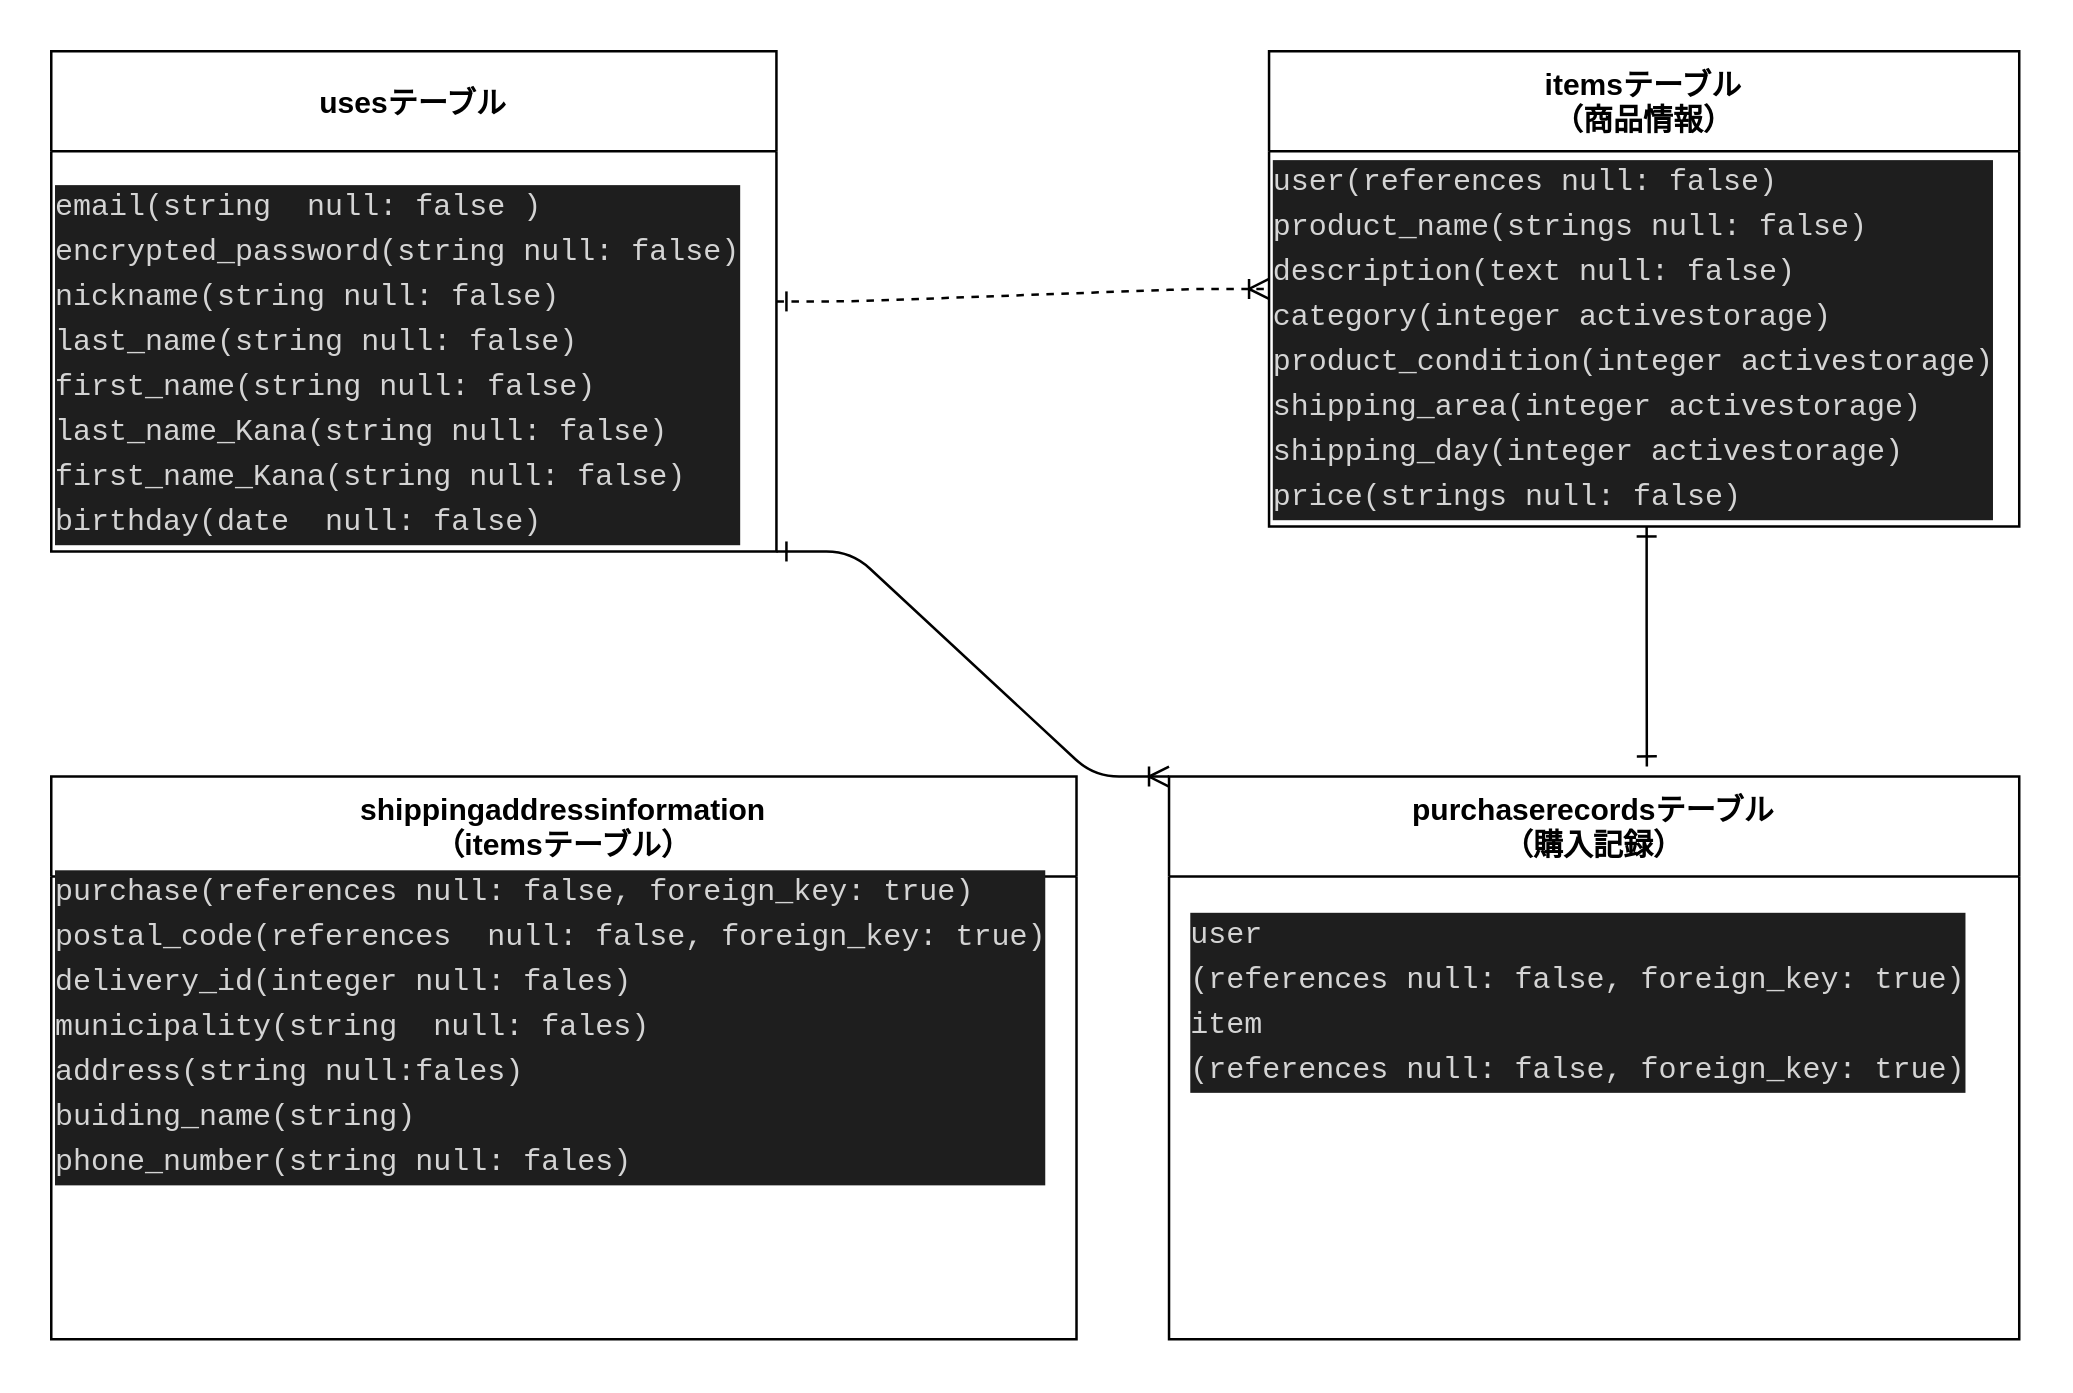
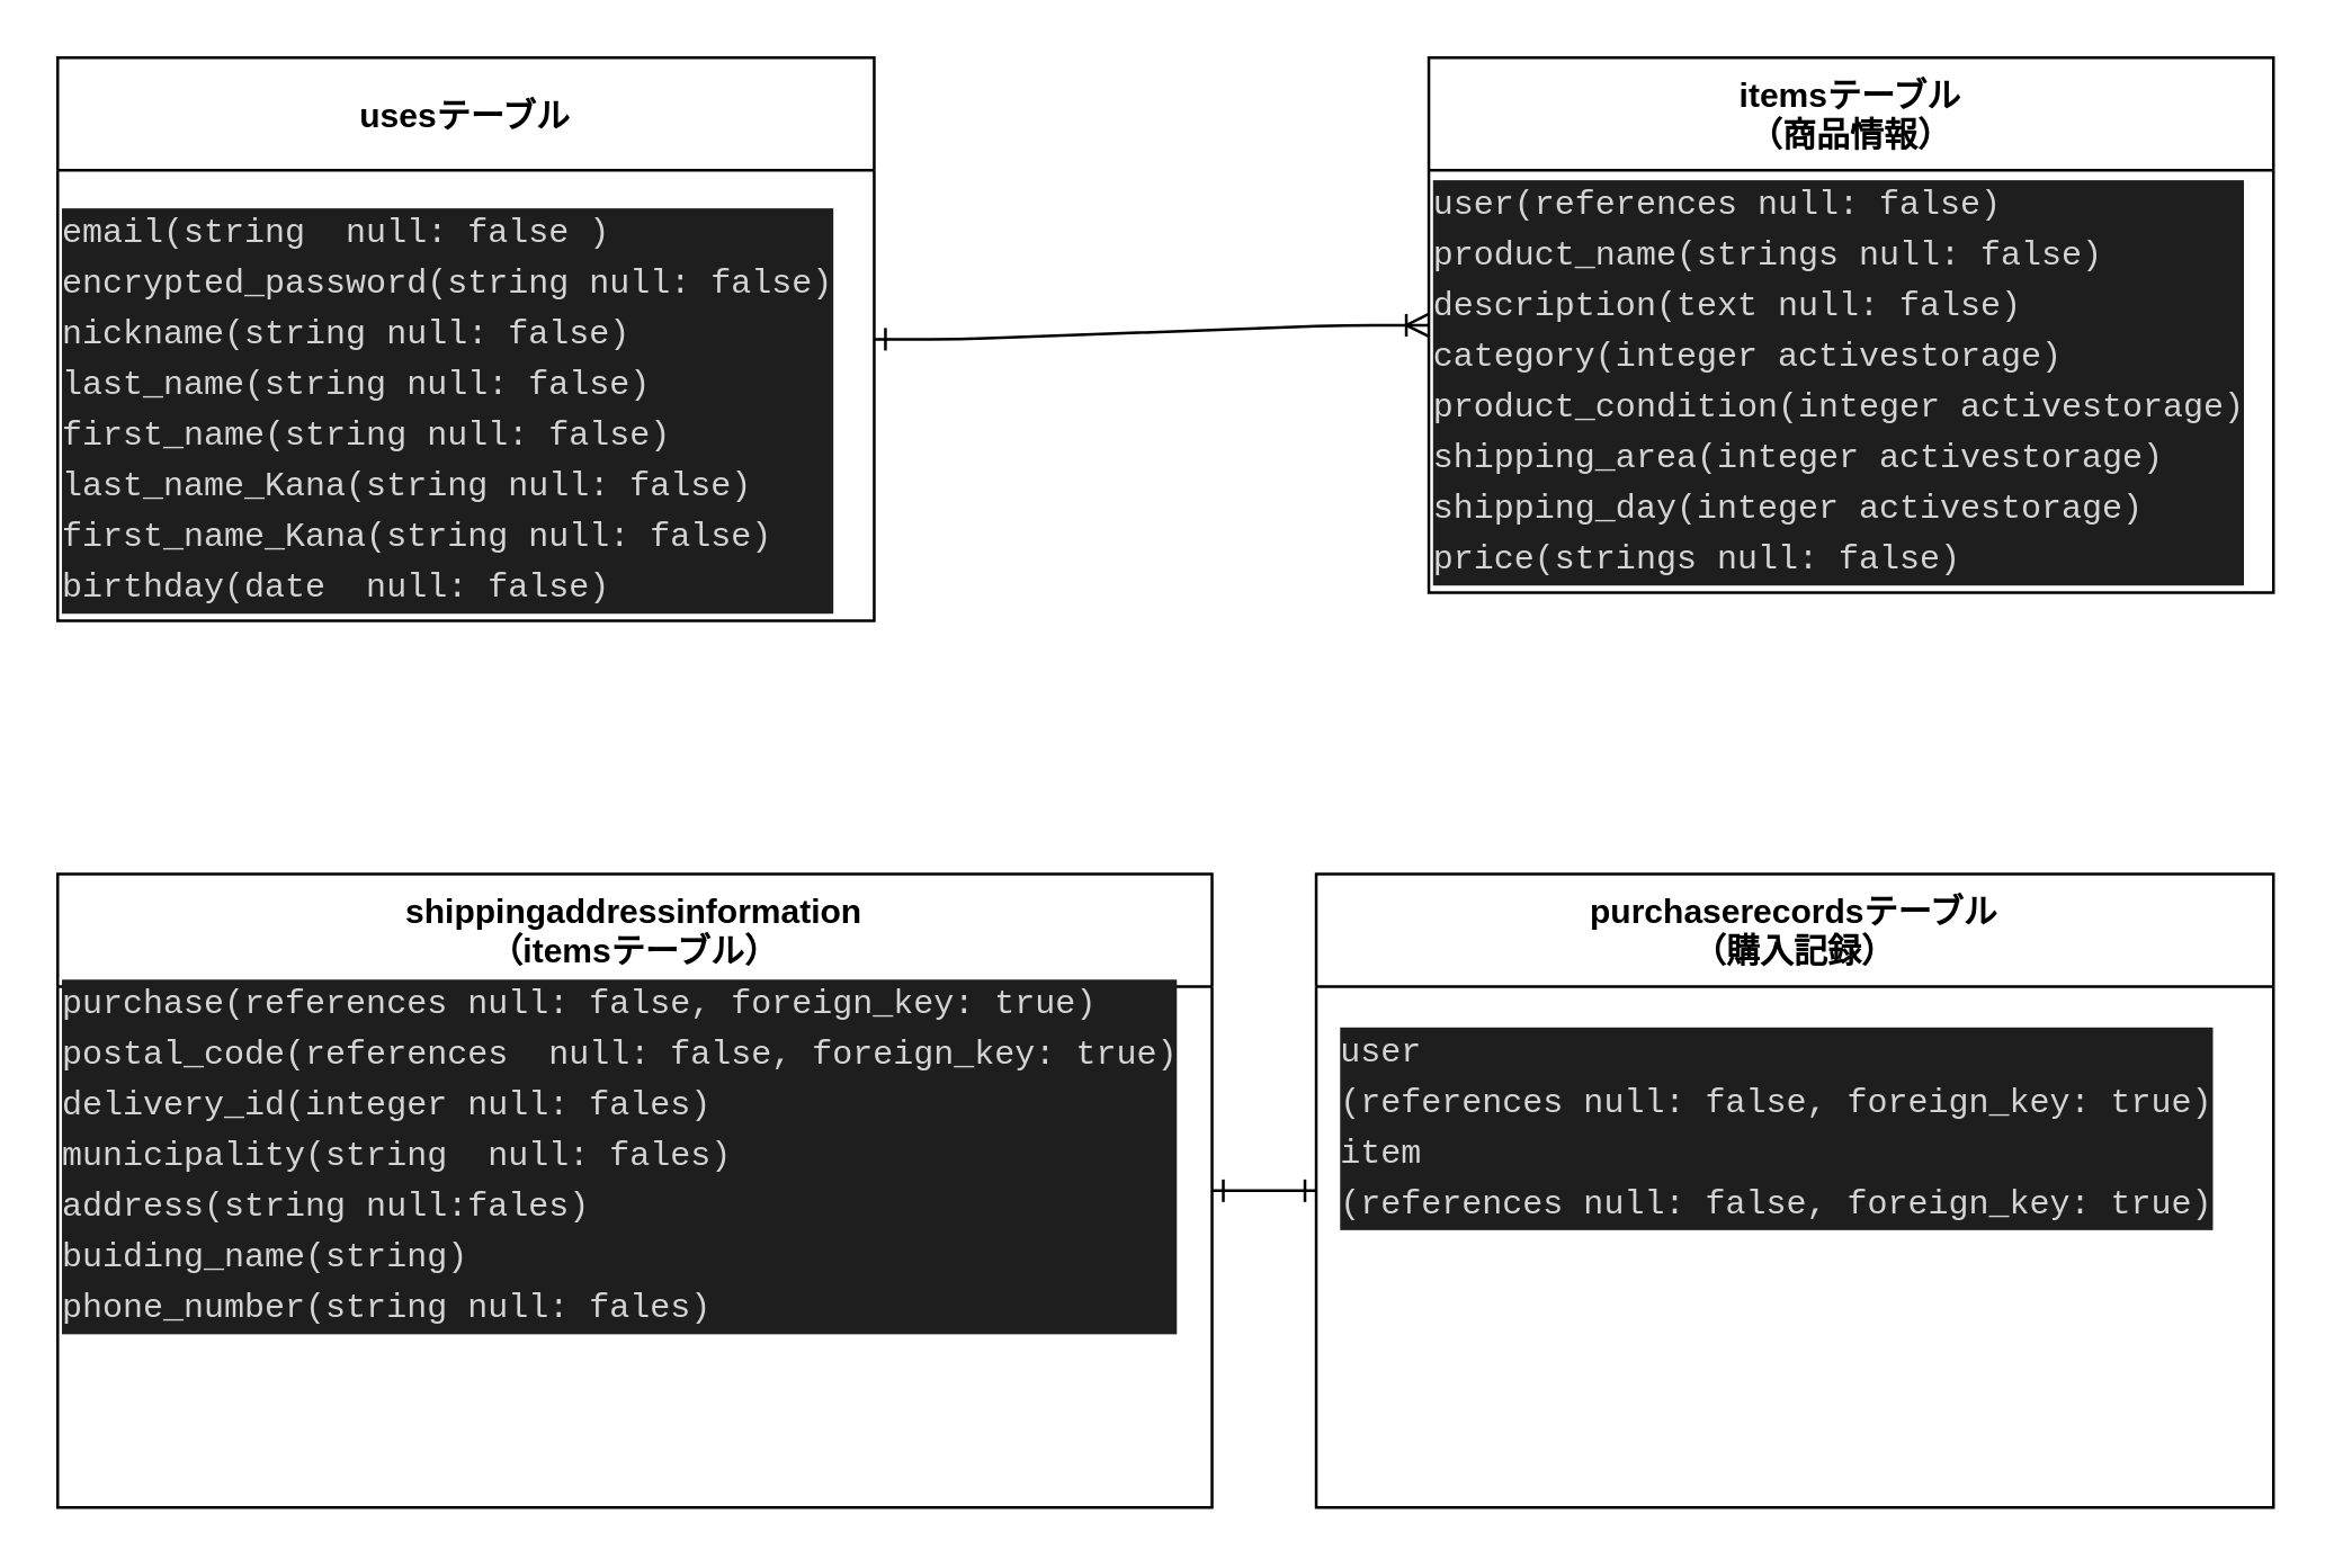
- <mxCell id="12" value="" style="edgeStyle=entityRelationEdgeStyle;fontSize=12;html=1;endArrow=ERoneToMany;exitX=1;exitY=0.5;exitDx=0;exitDy=0;startArrow=ERone;startFill=0;entryX=0;entryY=0.5;entryDx=0;entryDy=0;dashed=1;" edge="1" parent="1" source="2" target="5"><mxGeometry width="100" height="100" relative="1" as="geometry"><mxPoint x="280" y="240" as="sourcePoint" /><mxPoint x="416" y="120" as="targetPoint" /></mxGeometry></mxCell>
+ <mxCell id="12" value="" style="edgeStyle=entityRelationEdgeStyle;fontSize=12;html=1;endArrow=ERoneToMany;exitX=1;exitY=0.5;exitDx=0;exitDy=0;startArrow=ERone;startFill=0;entryX=0;entryY=0.5;entryDx=0;entryDy=0;" edge="1" parent="1" source="2" target="5"><mxGeometry width="100" height="100" relative="1" as="geometry"><mxPoint x="280" y="240" as="sourcePoint" /><mxPoint x="416" y="120" as="targetPoint" /></mxGeometry></mxCell>
- <mxCell id="4" style="edgeStyle=orthogonalEdgeStyle;rounded=0;sketch=0;orthogonalLoop=1;jettySize=auto;html=1;startArrow=ERone;startFill=0;endArrow=ERone;endFill=0;entryX=0.562;entryY=-0.018;entryDx=0;entryDy=0;entryPerimeter=0;" edge="1" parent="1" source="5" target="8"><mxGeometry relative="1" as="geometry"><mxPoint x="500" y="290" as="targetPoint" /><Array as="points"><mxPoint x="658" y="250" /><mxPoint x="658" y="250" /></Array></mxGeometry></mxCell>
- <mxCell id="13" value="" style="edgeStyle=entityRelationEdgeStyle;fontSize=12;html=1;endArrow=ERoneToMany;startArrow=ERone;exitX=1;exitY=1;exitDx=0;exitDy=0;entryX=0;entryY=0;entryDx=0;entryDy=0;startFill=0;" edge="1" parent="1" source="2" target="8"><mxGeometry width="100" height="100" relative="1" as="geometry"><mxPoint x="280" y="220" as="sourcePoint" /><mxPoint x="410" y="290" as="targetPoint" /></mxGeometry></mxCell>
+ <mxCell id="7" style="edgeStyle=orthogonalEdgeStyle;curved=0;rounded=1;sketch=0;orthogonalLoop=1;jettySize=auto;html=1;entryX=1;entryY=0.5;entryDx=0;entryDy=0;startArrow=ERone;startFill=0;endArrow=ERone;endFill=0;" edge="1" parent="1" source="8" target="10"><mxGeometry relative="1" as="geometry" /></mxCell>
